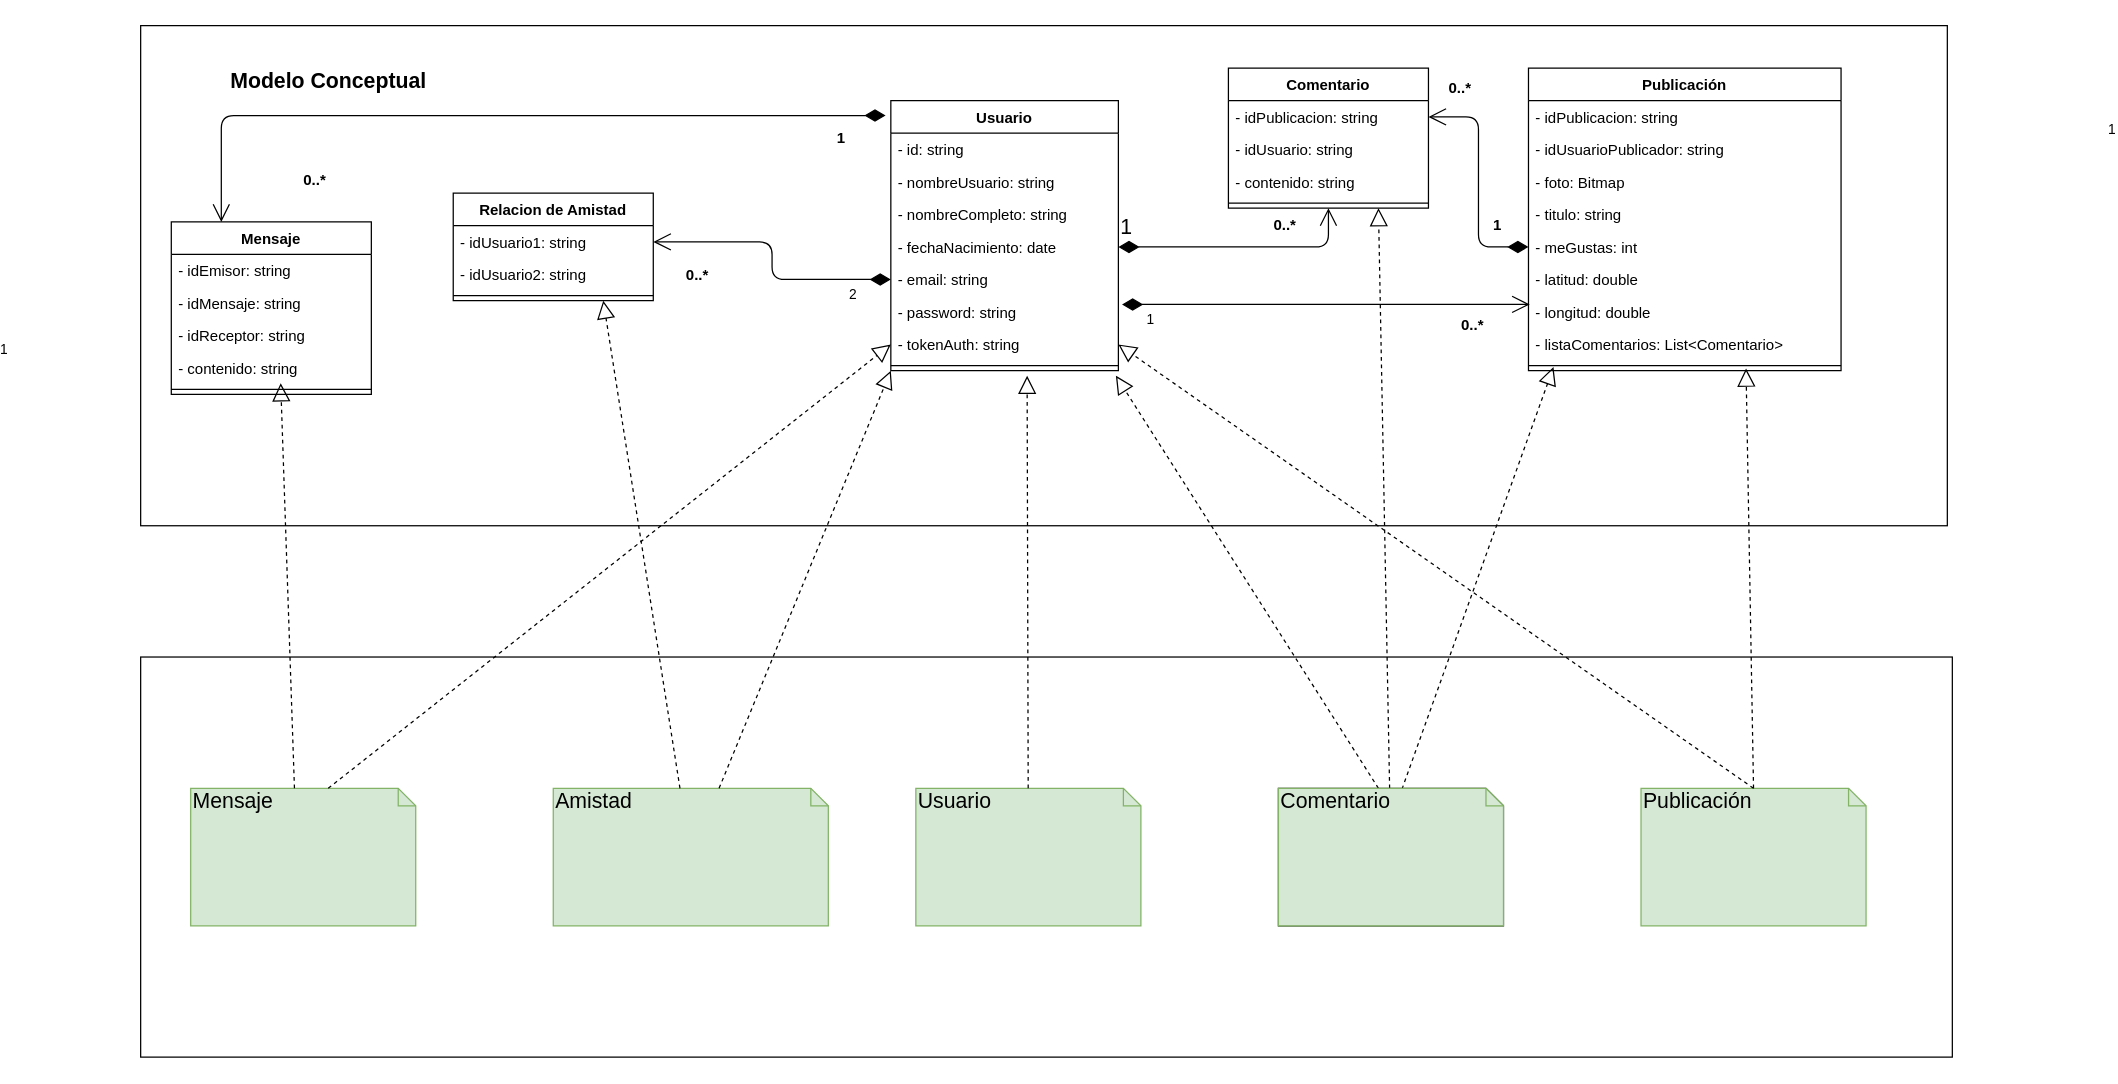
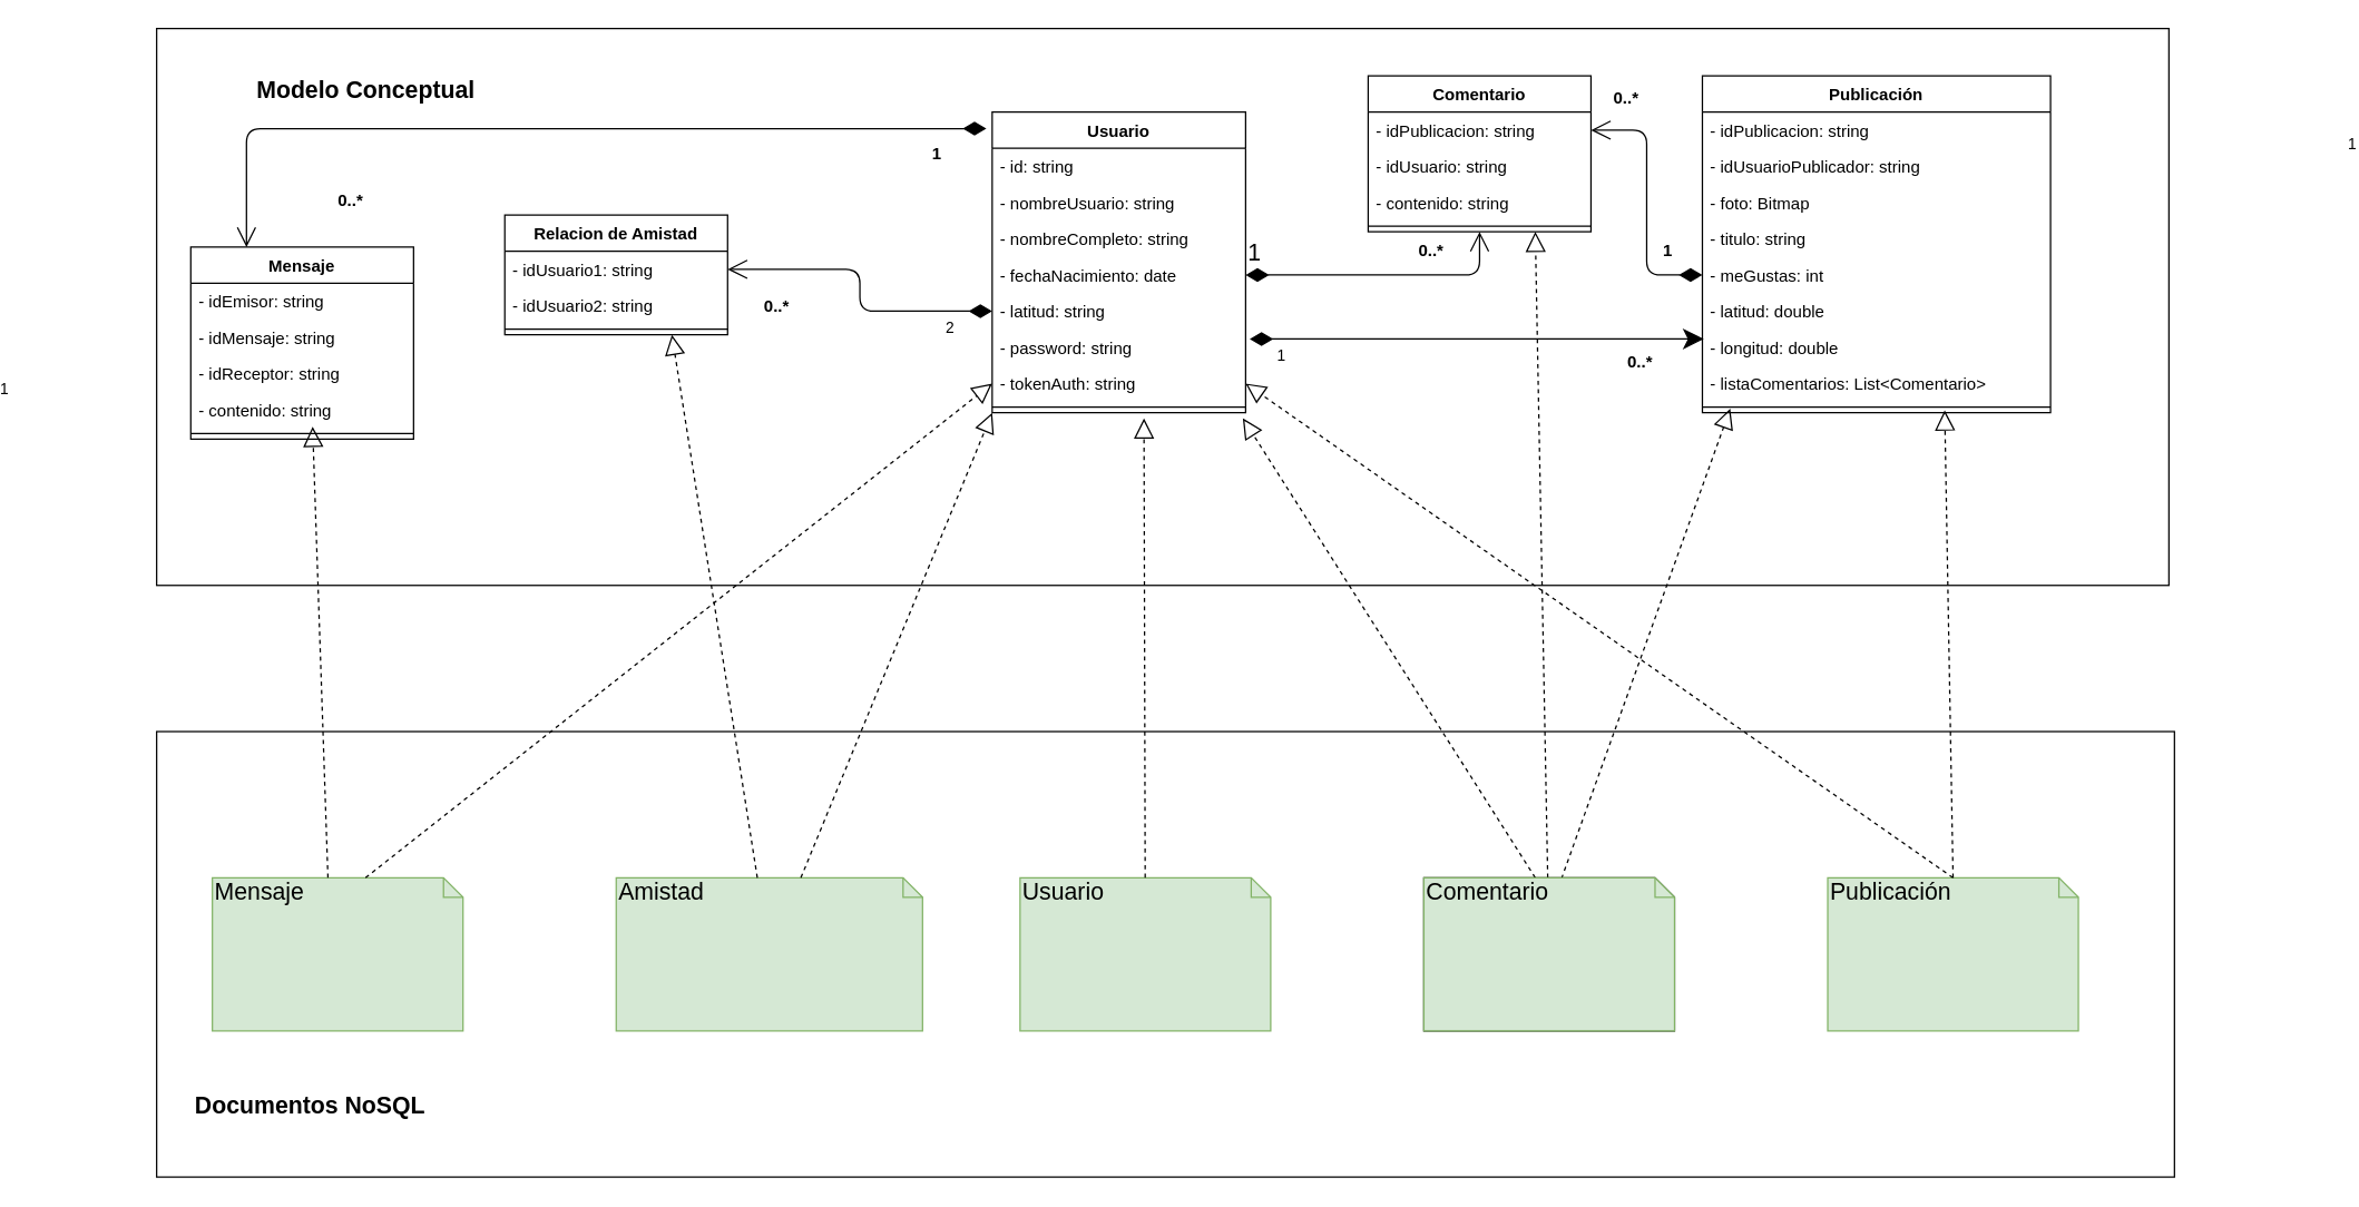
- <mxCell id="13" value="- email: string" style="text;strokeColor=none;fillColor=none;align=left;verticalAlign=top;spacingLeft=4;spacingRight=4;overflow=hidden;rotatable=0;points=[[0,0.5],[1,0.5]];portConstraint=eastwest;" vertex="1" parent="8"><mxGeometry y="130" width="182" height="26" as="geometry" /></mxCell>
+ <mxCell id="13" value="- latitud: string" style="text;strokeColor=none;fillColor=none;align=left;verticalAlign=top;spacingLeft=4;spacingRight=4;overflow=hidden;rotatable=0;points=[[0,0.5],[1,0.5]];portConstraint=eastwest;" vertex="1" parent="8"><mxGeometry y="130" width="182" height="26" as="geometry" /></mxCell>
- <mxCell id="4" value="1" style="endArrow=open;html=1;endSize=12;startArrow=diamondThin;startSize=14;startFill=1;edgeStyle=orthogonalEdgeStyle;align=left;verticalAlign=bottom;exitX=1.016;exitY=0.269;exitDx=0;exitDy=0;exitPerimeter=0;entryX=0.004;entryY=0.269;entryDx=0;entryDy=0;entryPerimeter=0;" edge="1" parent="1" source="14" target="24"><mxGeometry x="-0.891" y="-21" relative="1" as="geometry"><mxPoint x="840" y="210" as="sourcePoint" /><mxPoint x="1000" y="210" as="targetPoint" /><mxPoint as="offset" /></mxGeometry></mxCell>
+ <mxCell id="4" value="1" style="endArrow=classic;html=1;endSize=12;startArrow=diamondThin;startSize=14;startFill=1;edgeStyle=orthogonalEdgeStyle;align=left;verticalAlign=bottom;exitX=1.016;exitY=0.269;exitDx=0;exitDy=0;exitPerimeter=0;entryX=0.004;entryY=0.269;entryDx=0;entryDy=0;entryPerimeter=0;" edge="1" parent="1" source="14" target="24"><mxGeometry x="-0.891" y="-21" relative="1" as="geometry"><mxPoint x="840" y="210" as="sourcePoint" /><mxPoint x="1000" y="210" as="targetPoint" /><mxPoint as="offset" /></mxGeometry></mxCell>
+ <mxCell id="38" value="Documentos NoSQL" style="text;html=1;resizable=0;autosize=1;align=center;verticalAlign=middle;points=[];fillColor=none;strokeColor=none;rounded=0;fontStyle=1;fontSize=17;" vertex="1" parent="1"><mxGeometry x="40" y="780" width="180" height="30" as="geometry" /></mxCell>
